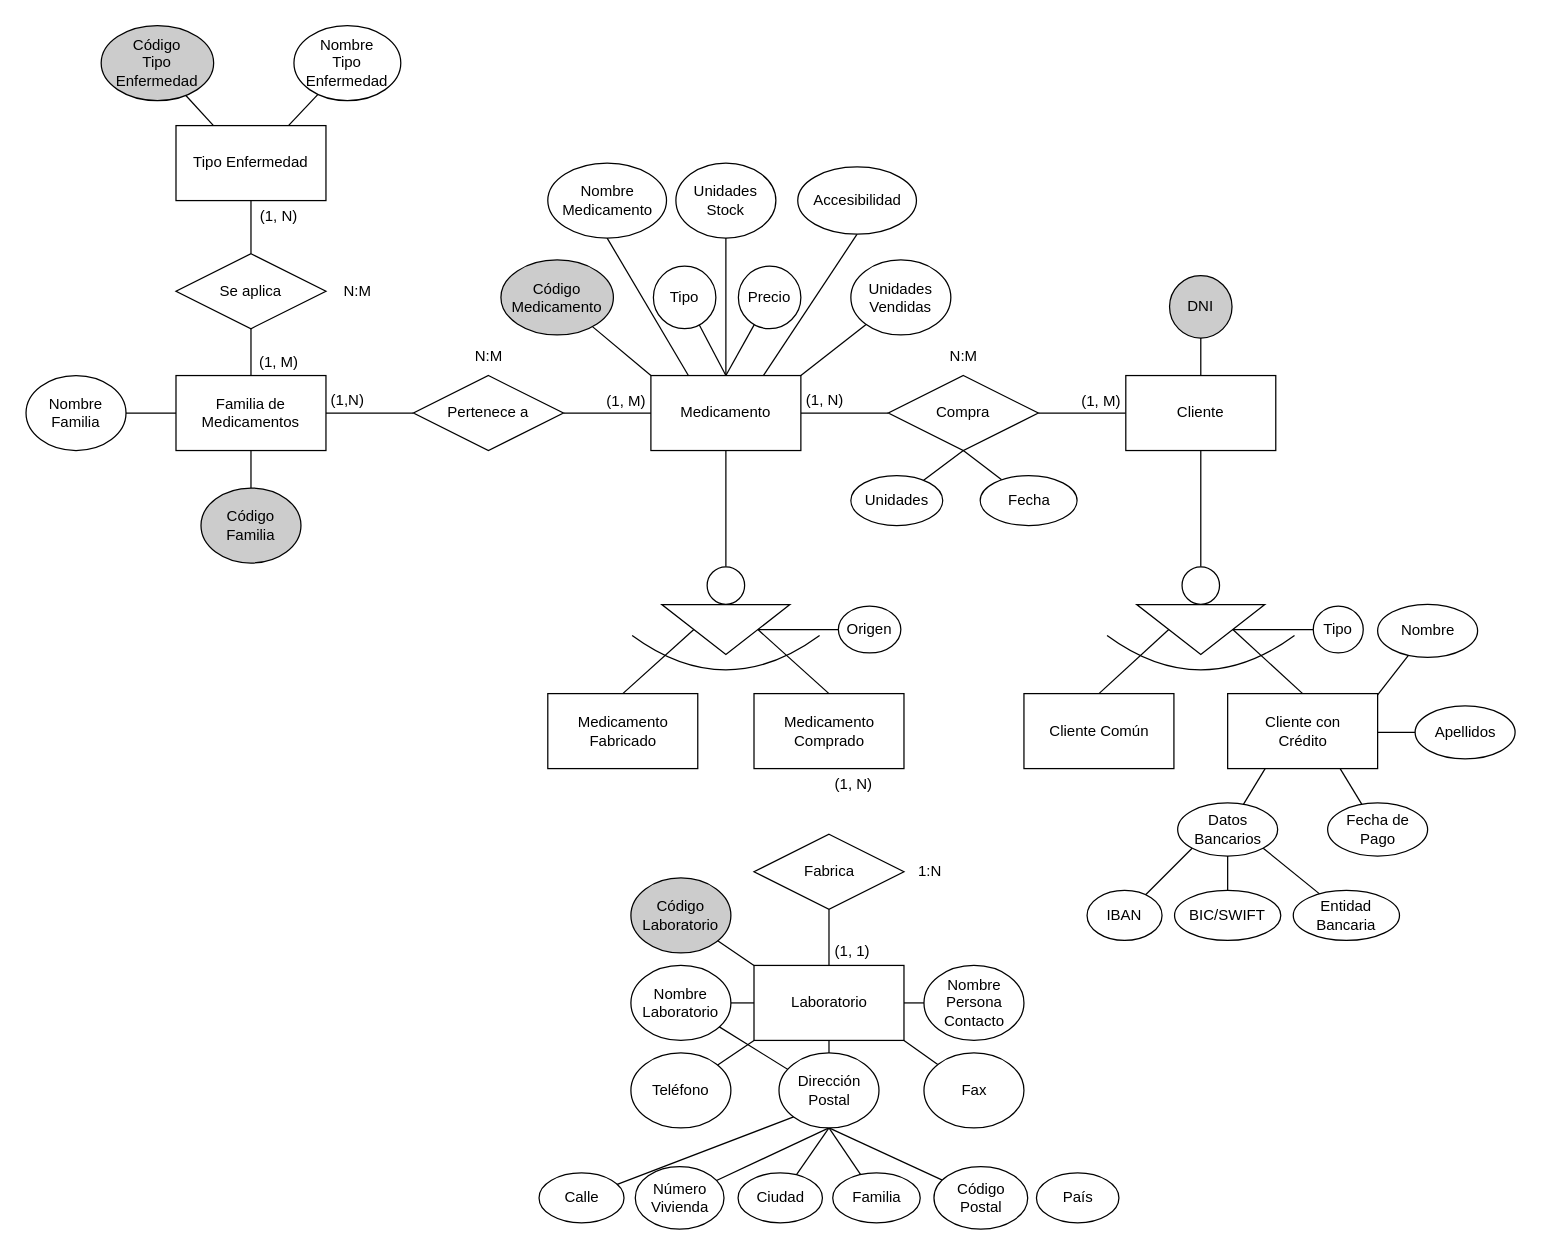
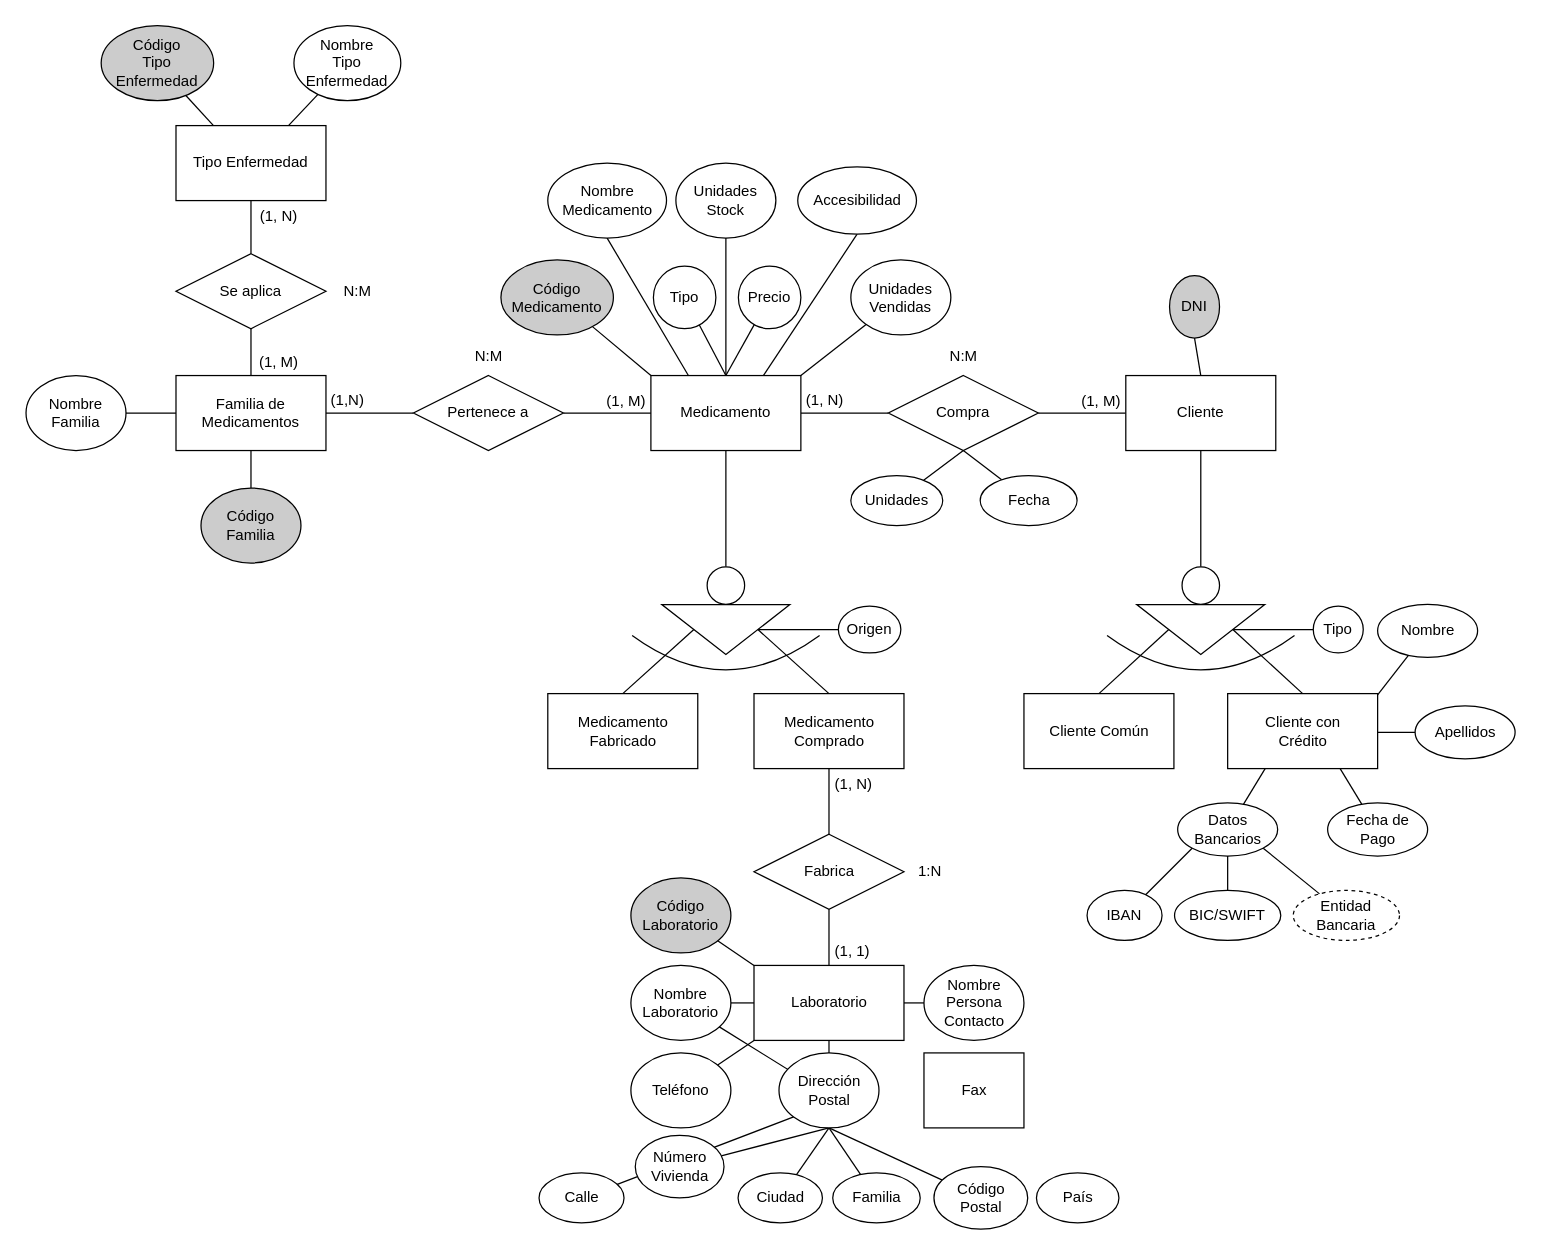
- <mxCell id="82" value="DNI" style="ellipse;whiteSpace=wrap;html=1;fillColor=#CCCCCC;" vertex="1" parent="1"><mxGeometry x="935" y="220" width="50" height="50" as="geometry" /></mxCell>
+ <mxCell id="82" value="DNI" style="ellipse;whiteSpace=wrap;html=1;fillColor=#CCCCCC;" vertex="1" parent="1"><mxGeometry x="935" y="220" width="40" height="50" as="geometry" /></mxCell>
+ <mxCell id="39" style="rounded=0;orthogonalLoop=1;jettySize=auto;html=1;exitX=0.5;exitY=0;exitDx=0;exitDy=0;entryX=0.5;entryY=1;entryDx=0;entryDy=0;endArrow=none;endFill=0;" edge="1" parent="1" source="40" target="60"><mxGeometry relative="1" as="geometry" /></mxCell>
- <mxCell id="96" value="Entidad Bancaria" style="ellipse;whiteSpace=wrap;html=1;" vertex="1" parent="1"><mxGeometry x="1034" y="712" width="85" height="40" as="geometry" /></mxCell>
+ <mxCell id="96" value="Entidad Bancaria" style="ellipse;whiteSpace=wrap;html=1;dashed=1;" vertex="1" parent="1"><mxGeometry x="1034" y="712" width="85" height="40" as="geometry" /></mxCell>
- <mxCell id="21" style="rounded=0;orthogonalLoop=1;jettySize=auto;html=1;exitX=1;exitY=1;exitDx=0;exitDy=0;endArrow=none;endFill=0;" edge="1" parent="1" source="23" target="36"><mxGeometry relative="1" as="geometry" /></mxCell>
- <mxCell id="36" value="Fax" style="ellipse;whiteSpace=wrap;html=1;" vertex="1" parent="1"><mxGeometry x="738.5" y="842" width="80" height="60" as="geometry" /></mxCell>
+ <mxCell id="36" value="Fax" style="whiteSpace=wrap;html=1;rounded=0;" vertex="1" parent="1"><mxGeometry x="738.5" y="842" width="80" height="60" as="geometry" /></mxCell>
- <mxCell id="98" value="Número Vivienda" style="ellipse;whiteSpace=wrap;html=1;" vertex="1" parent="1"><mxGeometry x="507.5" y="933" width="71" height="50" as="geometry" /></mxCell>
+ <mxCell id="98" value="Número Vivienda" style="ellipse;whiteSpace=wrap;html=1;" vertex="1" parent="1"><mxGeometry x="507.5" y="908" width="71" height="50" as="geometry" /></mxCell>
